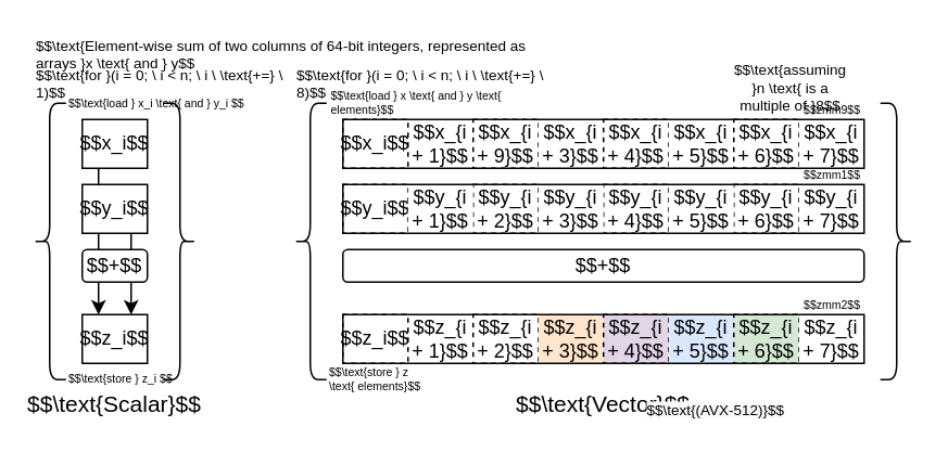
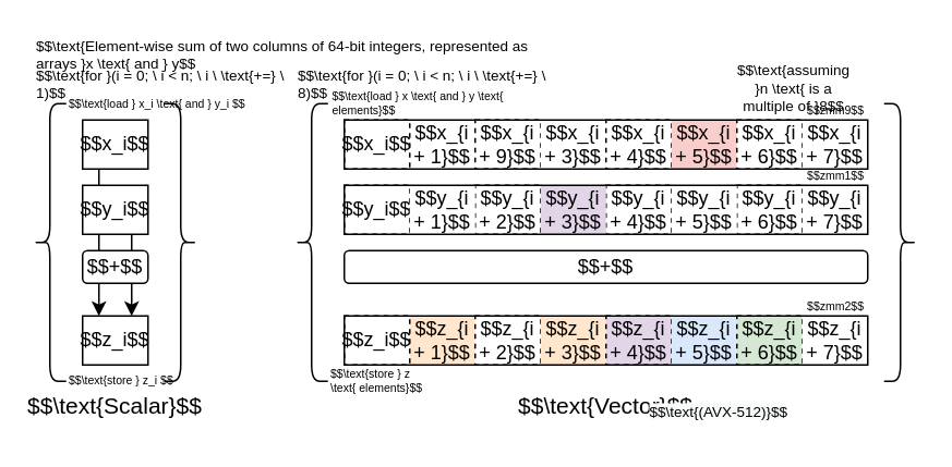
- <mxCell id="7" value="$$x_{i + 5}$$" style="rounded=0;whiteSpace=wrap;html=1;dashed=1;strokeColor=none;" vertex="1" parent="1"><mxGeometry x="410" y="73" width="40" height="30" as="geometry" /></mxCell>
+ <mxCell id="7" value="$$x_{i + 5}$$" style="rounded=0;whiteSpace=wrap;html=1;dashed=1;strokeColor=none;fillColor=#f8cecc;" vertex="1" parent="1"><mxGeometry x="410" y="73" width="40" height="30" as="geometry" /></mxCell>
- <mxCell id="29" value="$$y_{i + 3}$$" style="rounded=0;whiteSpace=wrap;html=1;dashed=1;strokeColor=none;" vertex="1" parent="1"><mxGeometry x="330" y="113" width="40" height="30" as="geometry" /></mxCell>
+ <mxCell id="29" value="$$y_{i + 3}$$" style="rounded=0;whiteSpace=wrap;html=1;dashed=1;strokeColor=none;fillColor=#e1d5e7;" vertex="1" parent="1"><mxGeometry x="330" y="113" width="40" height="30" as="geometry" /></mxCell>
- <mxCell id="15" value="$$z_{i + 1}$$" style="rounded=0;whiteSpace=wrap;html=1;dashed=1;strokeColor=none;" vertex="1" parent="1"><mxGeometry x="250" y="193" width="40" height="30" as="geometry" /></mxCell>
+ <mxCell id="15" value="$$z_{i + 1}$$" style="rounded=0;whiteSpace=wrap;html=1;dashed=1;strokeColor=none;fillColor=#ffe6cc;" vertex="1" parent="1"><mxGeometry x="250" y="193" width="40" height="30" as="geometry" /></mxCell>
